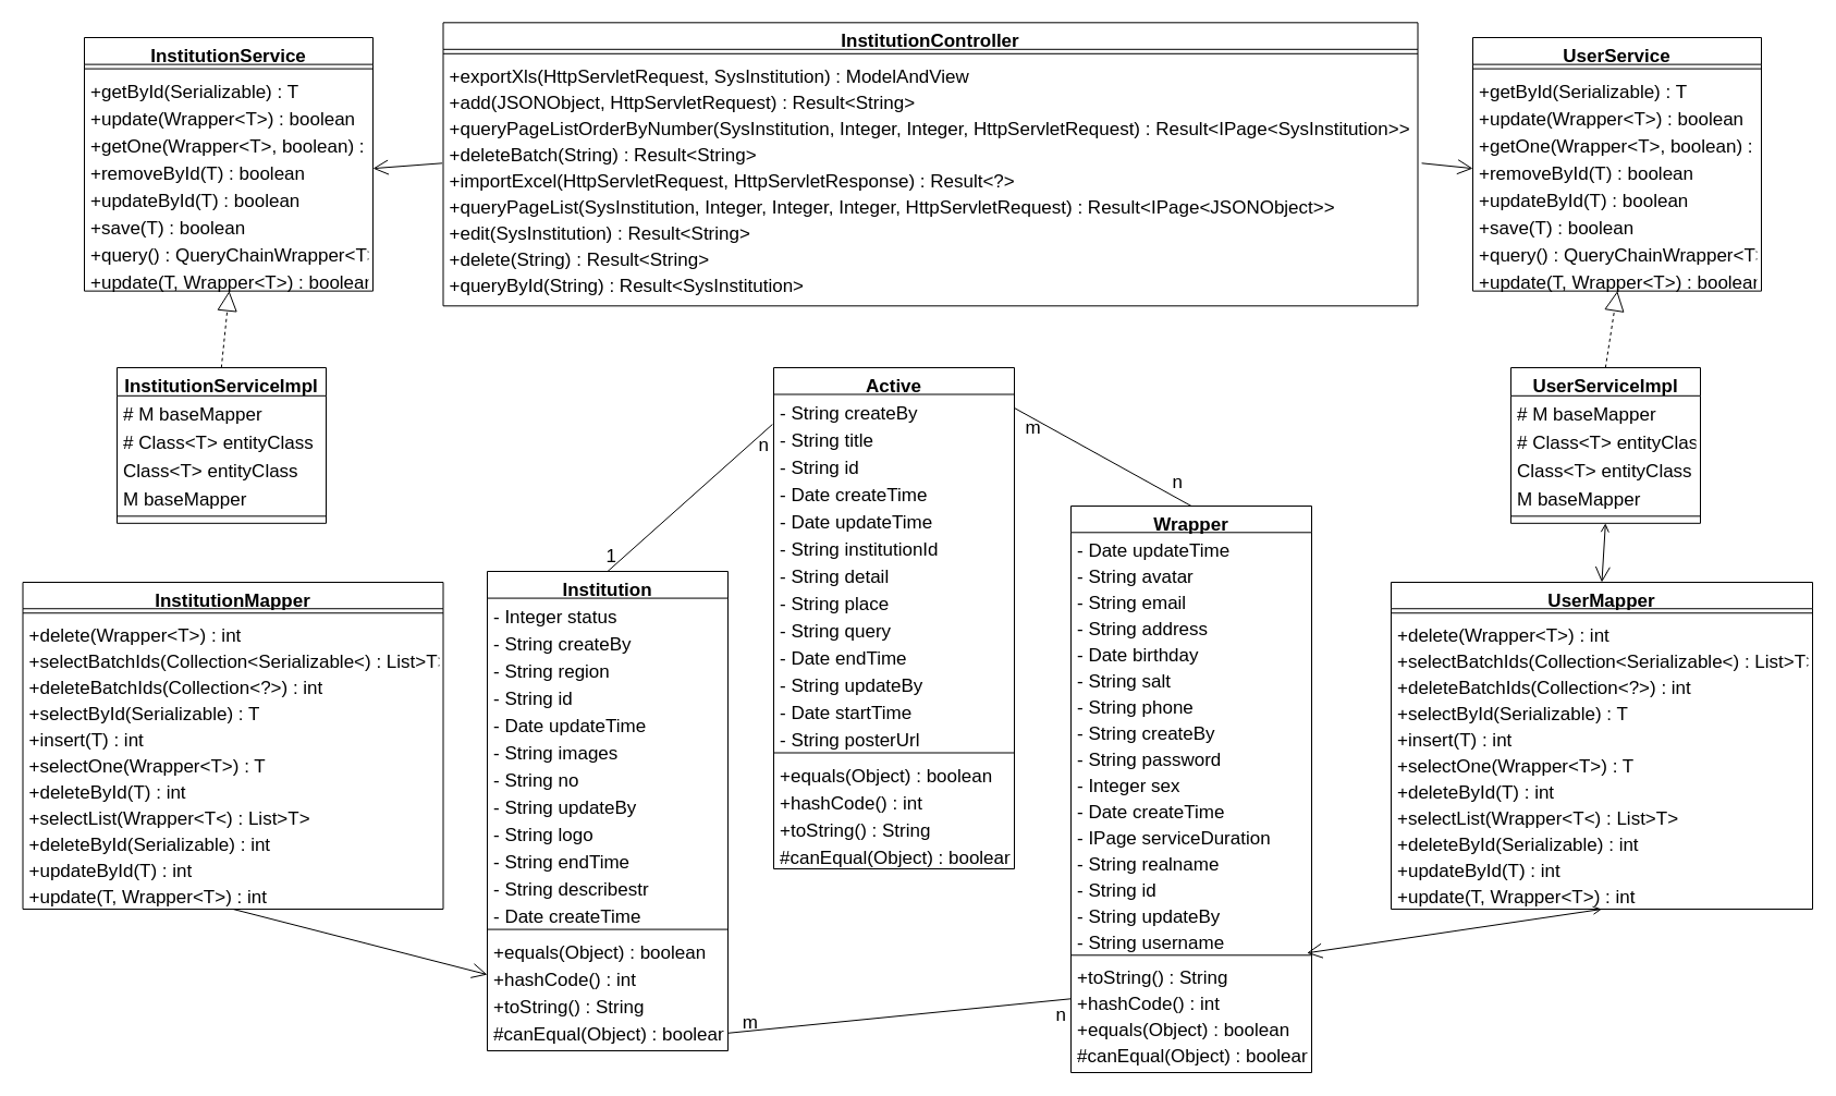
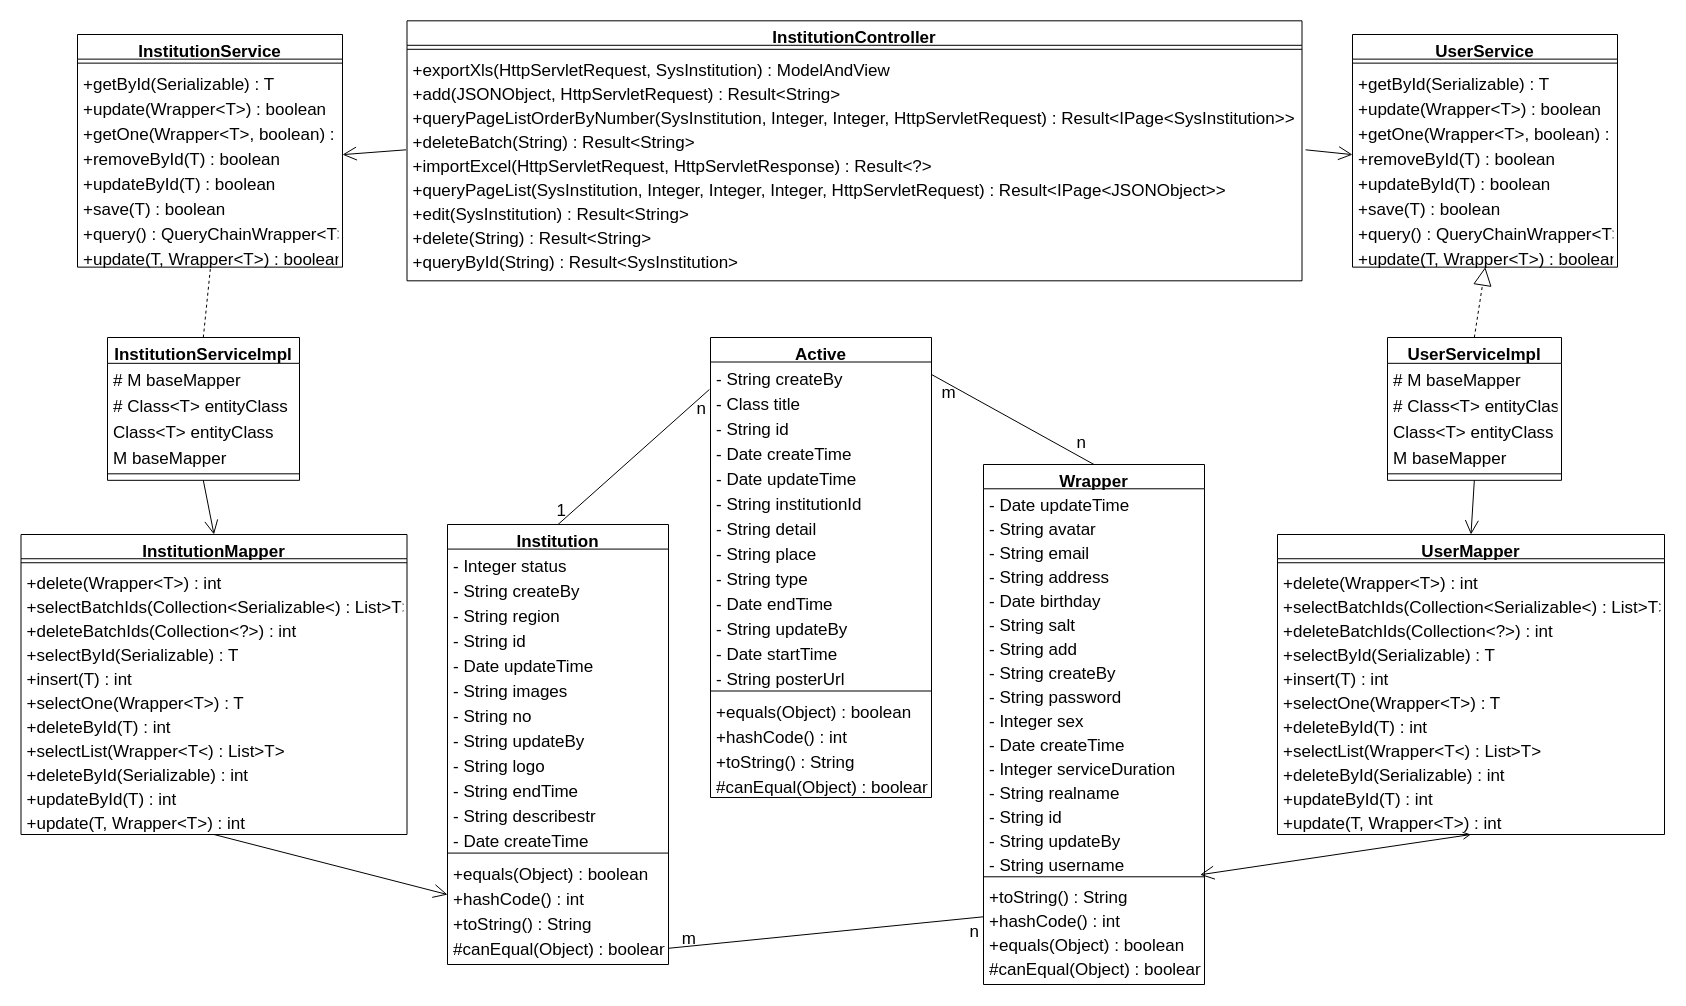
- <mxCell id="133" value="" style="dashed=1;startArrow=none;endArrow=block;endSize=16;endFill=0;exitX=0.499;exitY=0;entryX=0.502;entryY=1;rounded=0;fontSize=17;" edge="1" parent="1" source="124" target="31"><mxGeometry relative="1" as="geometry" /></mxCell>
+ <mxCell id="133" value="" style="dashed=1;startArrow=none;endArrow=none;endSize=16;endFill=0;exitX=0.499;exitY=0;entryX=0.502;entryY=1;rounded=0;fontSize=17;" edge="1" parent="1" source="124" target="31"><mxGeometry relative="1" as="geometry" /></mxCell>
- <mxCell id="101" value="- String title" style="text;strokeColor=none;fillColor=none;align=left;verticalAlign=top;spacingLeft=4;spacingRight=4;overflow=hidden;rotatable=0;points=[[0,0.5],[1,0.5]];portConstraint=eastwest;fontSize=17;" vertex="1" parent="99"><mxGeometry y="49.5" width="221" height="25" as="geometry" /></mxCell>
+ <mxCell id="101" value="- Class title" style="text;strokeColor=none;fillColor=none;align=left;verticalAlign=top;spacingLeft=4;spacingRight=4;overflow=hidden;rotatable=0;points=[[0,0.5],[1,0.5]];portConstraint=eastwest;fontSize=17;" vertex="1" parent="99"><mxGeometry y="49.5" width="221" height="25" as="geometry" /></mxCell>
- <mxCell id="134" value="" style="startArrow=open;startSize=12;endArrow=open;exitX=0.5;exitY=0;entryX=0.499;entryY=1;rounded=0;fontSize=17;" edge="1" parent="1" source="86" target="118"><mxGeometry relative="1" as="geometry" /></mxCell>
+ <mxCell id="134" value="" style="startArrow=open;startSize=12;endArrow=none;exitX=0.5;exitY=0;entryX=0.499;entryY=1;rounded=0;fontSize=17;" edge="1" parent="1" source="86" target="118"><mxGeometry relative="1" as="geometry" /></mxCell>
+ <mxCell id="132" value="" style="startArrow=open;startSize=12;endArrow=none;exitX=0.5;exitY=0;entryX=0.499;entryY=1;rounded=0;fontSize=17;" edge="1" parent="1" source="41" target="124"><mxGeometry relative="1" as="geometry" /></mxCell>
- <mxCell id="108" value="- String query" style="text;strokeColor=none;fillColor=none;align=left;verticalAlign=top;spacingLeft=4;spacingRight=4;overflow=hidden;rotatable=0;points=[[0,0.5],[1,0.5]];portConstraint=eastwest;fontSize=17;" vertex="1" parent="99"><mxGeometry y="224.5" width="221" height="25" as="geometry" /></mxCell>
+ <mxCell id="108" value="- String type" style="text;strokeColor=none;fillColor=none;align=left;verticalAlign=top;spacingLeft=4;spacingRight=4;overflow=hidden;rotatable=0;points=[[0,0.5],[1,0.5]];portConstraint=eastwest;fontSize=17;" vertex="1" parent="99"><mxGeometry y="224.5" width="221" height="25" as="geometry" /></mxCell>
- <mxCell id="71" value="- String phone" style="text;strokeColor=none;fillColor=none;align=left;verticalAlign=top;spacingLeft=4;spacingRight=4;overflow=hidden;rotatable=0;points=[[0,0.5],[1,0.5]];portConstraint=eastwest;fontSize=17;" vertex="1" parent="64"><mxGeometry y="168.286" width="221" height="24" as="geometry" /></mxCell>
+ <mxCell id="71" value="- String add" style="text;strokeColor=none;fillColor=none;align=left;verticalAlign=top;spacingLeft=4;spacingRight=4;overflow=hidden;rotatable=0;points=[[0,0.5],[1,0.5]];portConstraint=eastwest;fontSize=17;" vertex="1" parent="64"><mxGeometry y="168.286" width="221" height="24" as="geometry" /></mxCell>
- <mxCell id="76" value="- IPage serviceDuration" style="text;strokeColor=none;fillColor=none;align=left;verticalAlign=top;spacingLeft=4;spacingRight=4;overflow=hidden;rotatable=0;points=[[0,0.5],[1,0.5]];portConstraint=eastwest;fontSize=17;" vertex="1" parent="64"><mxGeometry y="288.286" width="221" height="24" as="geometry" /></mxCell>
+ <mxCell id="76" value="- Integer serviceDuration" style="text;strokeColor=none;fillColor=none;align=left;verticalAlign=top;spacingLeft=4;spacingRight=4;overflow=hidden;rotatable=0;points=[[0,0.5],[1,0.5]];portConstraint=eastwest;fontSize=17;" vertex="1" parent="64"><mxGeometry y="288.286" width="221" height="24" as="geometry" /></mxCell>
